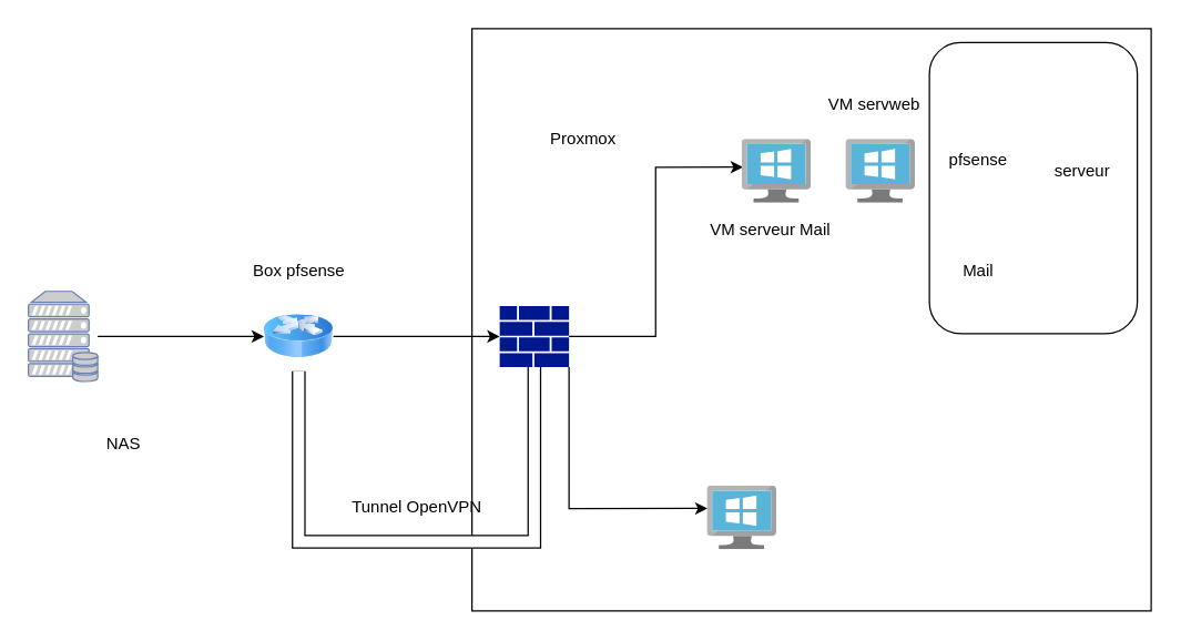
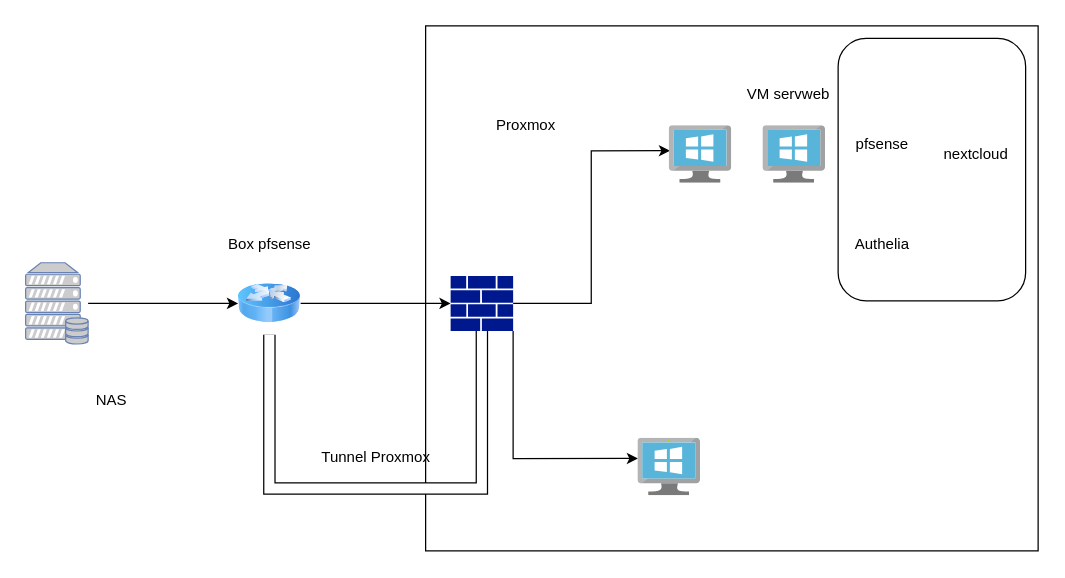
- <mxCell id="16" value="serveur" style="text;html=1;align=center;verticalAlign=middle;resizable=0;points=[];autosize=1;strokeColor=none;fillColor=none;" vertex="1" parent="1"><mxGeometry x="745" y="108" width="70" height="30" as="geometry" /></mxCell>
+ <mxCell id="16" value="nextcloud" style="text;html=1;align=center;verticalAlign=middle;resizable=0;points=[];autosize=1;strokeColor=none;fillColor=none;" vertex="1" parent="1"><mxGeometry x="745" y="108" width="70" height="30" as="geometry" /></mxCell>
- <mxCell id="17" value="VM serveur Mail" style="text;html=1;align=center;verticalAlign=middle;resizable=0;points=[];autosize=1;strokeColor=none;fillColor=none;" vertex="1" parent="1"><mxGeometry x="500" y="150" width="110" height="30" as="geometry" /></mxCell>
- <mxCell id="14" value="Mail" style="text;html=1;align=center;verticalAlign=middle;resizable=0;points=[];autosize=1;strokeColor=none;fillColor=none;" vertex="1" parent="1"><mxGeometry x="670" y="180" width="70" height="30" as="geometry" /></mxCell>
+ <mxCell id="14" value="Authelia" style="text;html=1;align=center;verticalAlign=middle;resizable=0;points=[];autosize=1;strokeColor=none;fillColor=none;" vertex="1" parent="1"><mxGeometry x="670" y="180" width="70" height="30" as="geometry" /></mxCell>
- <mxCell id="26" value="Tunnel OpenVPN" style="text;html=1;align=center;verticalAlign=middle;resizable=0;points=[];autosize=1;strokeColor=none;fillColor=none;" vertex="1" parent="1"><mxGeometry x="240" y="350" width="120" height="30" as="geometry" /></mxCell>
+ <mxCell id="26" value="Tunnel Proxmox" style="text;html=1;align=center;verticalAlign=middle;resizable=0;points=[];autosize=1;strokeColor=none;fillColor=none;" vertex="1" parent="1"><mxGeometry x="240" y="350" width="120" height="30" as="geometry" /></mxCell>
